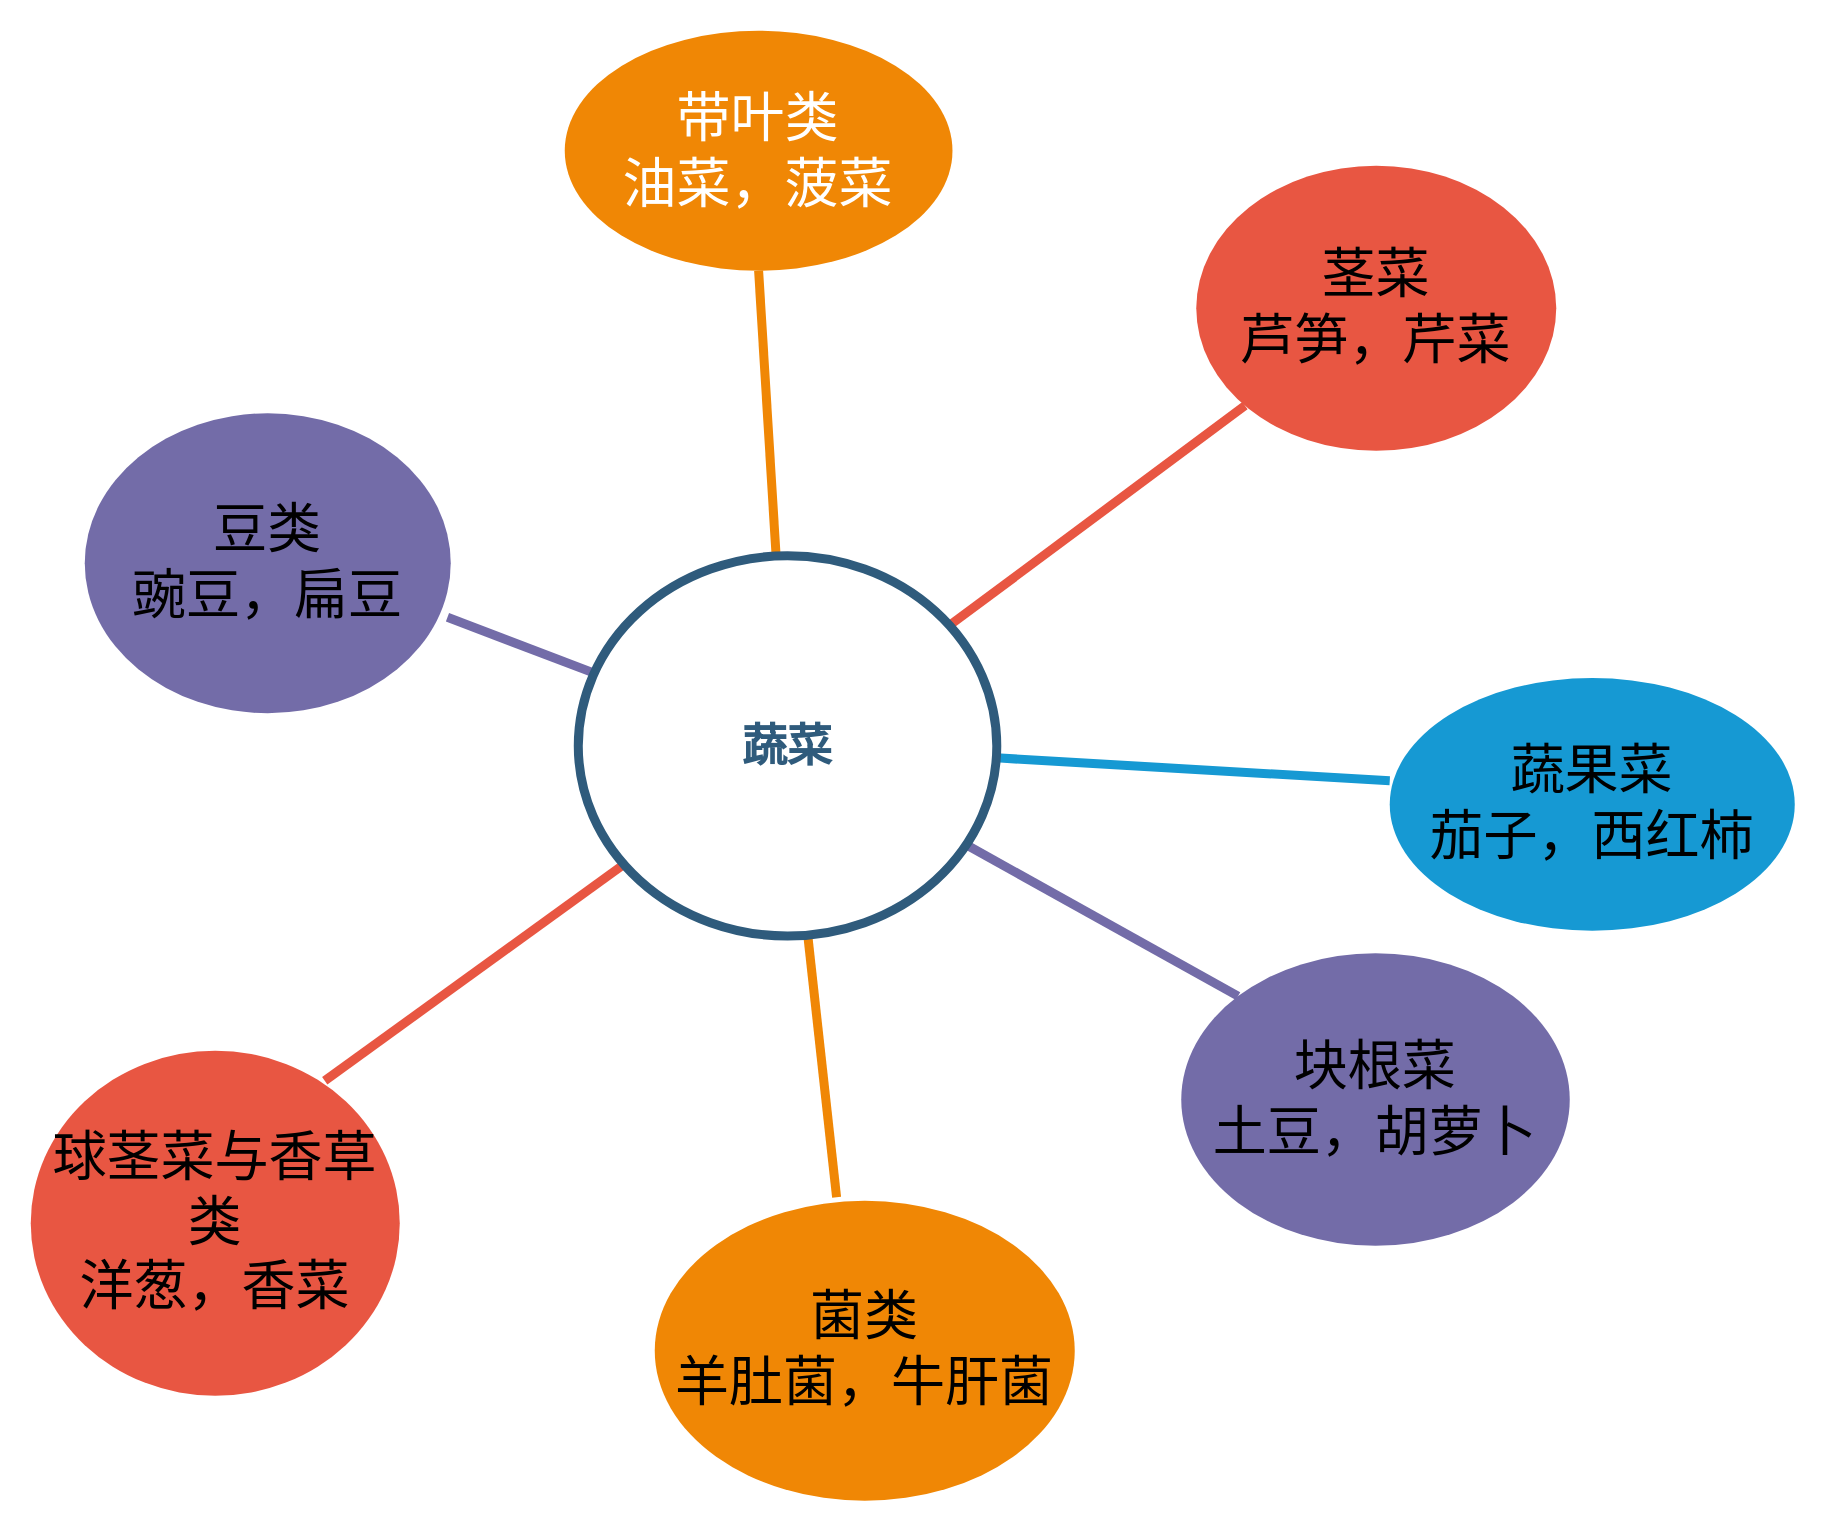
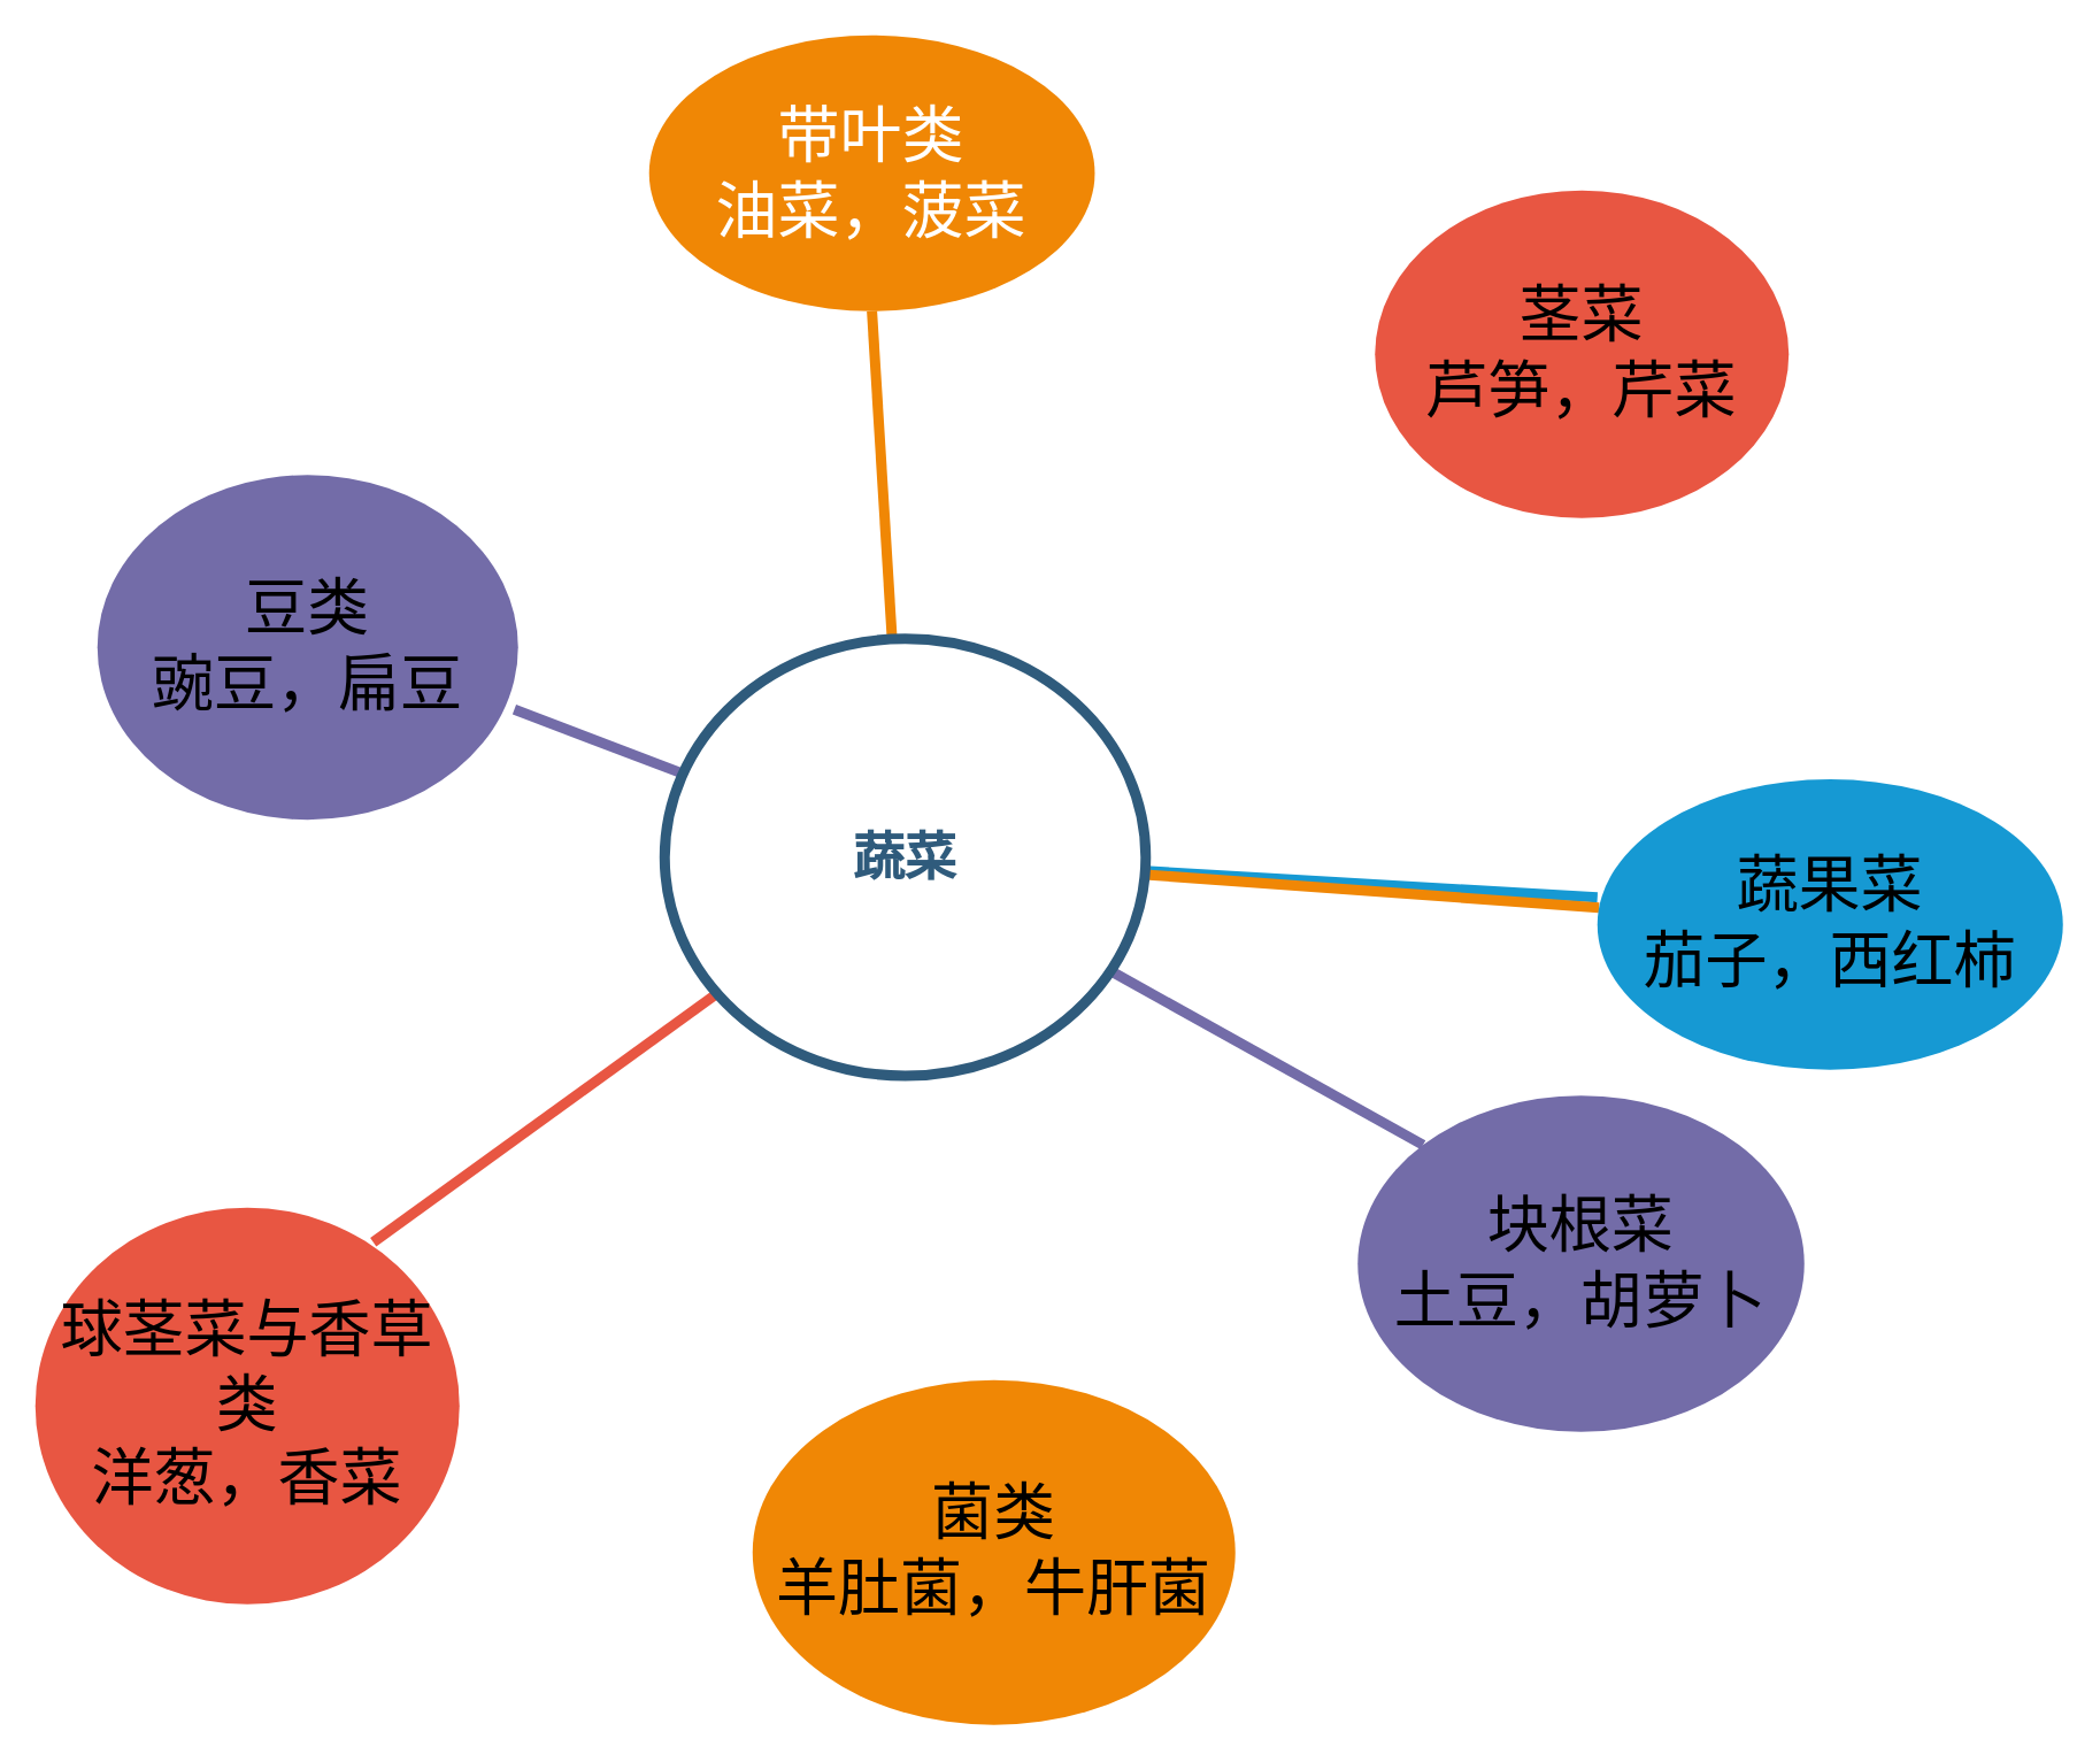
- <mxCell id="5" style="endArrow=none;strokeWidth=6;strokeColor=#E85642;html=1;" edge="1" parent="1" source="11" target="3"><mxGeometry relative="1" as="geometry"><mxPoint x="956" y="250" as="targetPoint" /></mxGeometry></mxCell>
- <mxCell id="9" value="" style="edgeStyle=none;endArrow=none;strokeWidth=6;strokeColor=#F08705;html=1;entryX=0.433;entryY=-0.012;entryDx=0;entryDy=0;entryPerimeter=0;" edge="1" parent="1" source="11" target="13"><mxGeometry x="-120.98" y="305" width="100" height="100" as="geometry"><mxPoint x="-384.98" y="15" as="sourcePoint" /><mxPoint x="586" y="800" as="targetPoint" /></mxGeometry></mxCell>
+ <mxCell id="9" value="" style="edgeStyle=none;endArrow=none;strokeWidth=6;strokeColor=#F08705;html=1;" edge="1" parent="1" source="11" target="16"><mxGeometry x="-120.98" y="305" width="100" height="100" as="geometry"><mxPoint x="-384.98" y="15" as="sourcePoint" /><mxPoint x="586" y="800" as="targetPoint" /></mxGeometry></mxCell>
